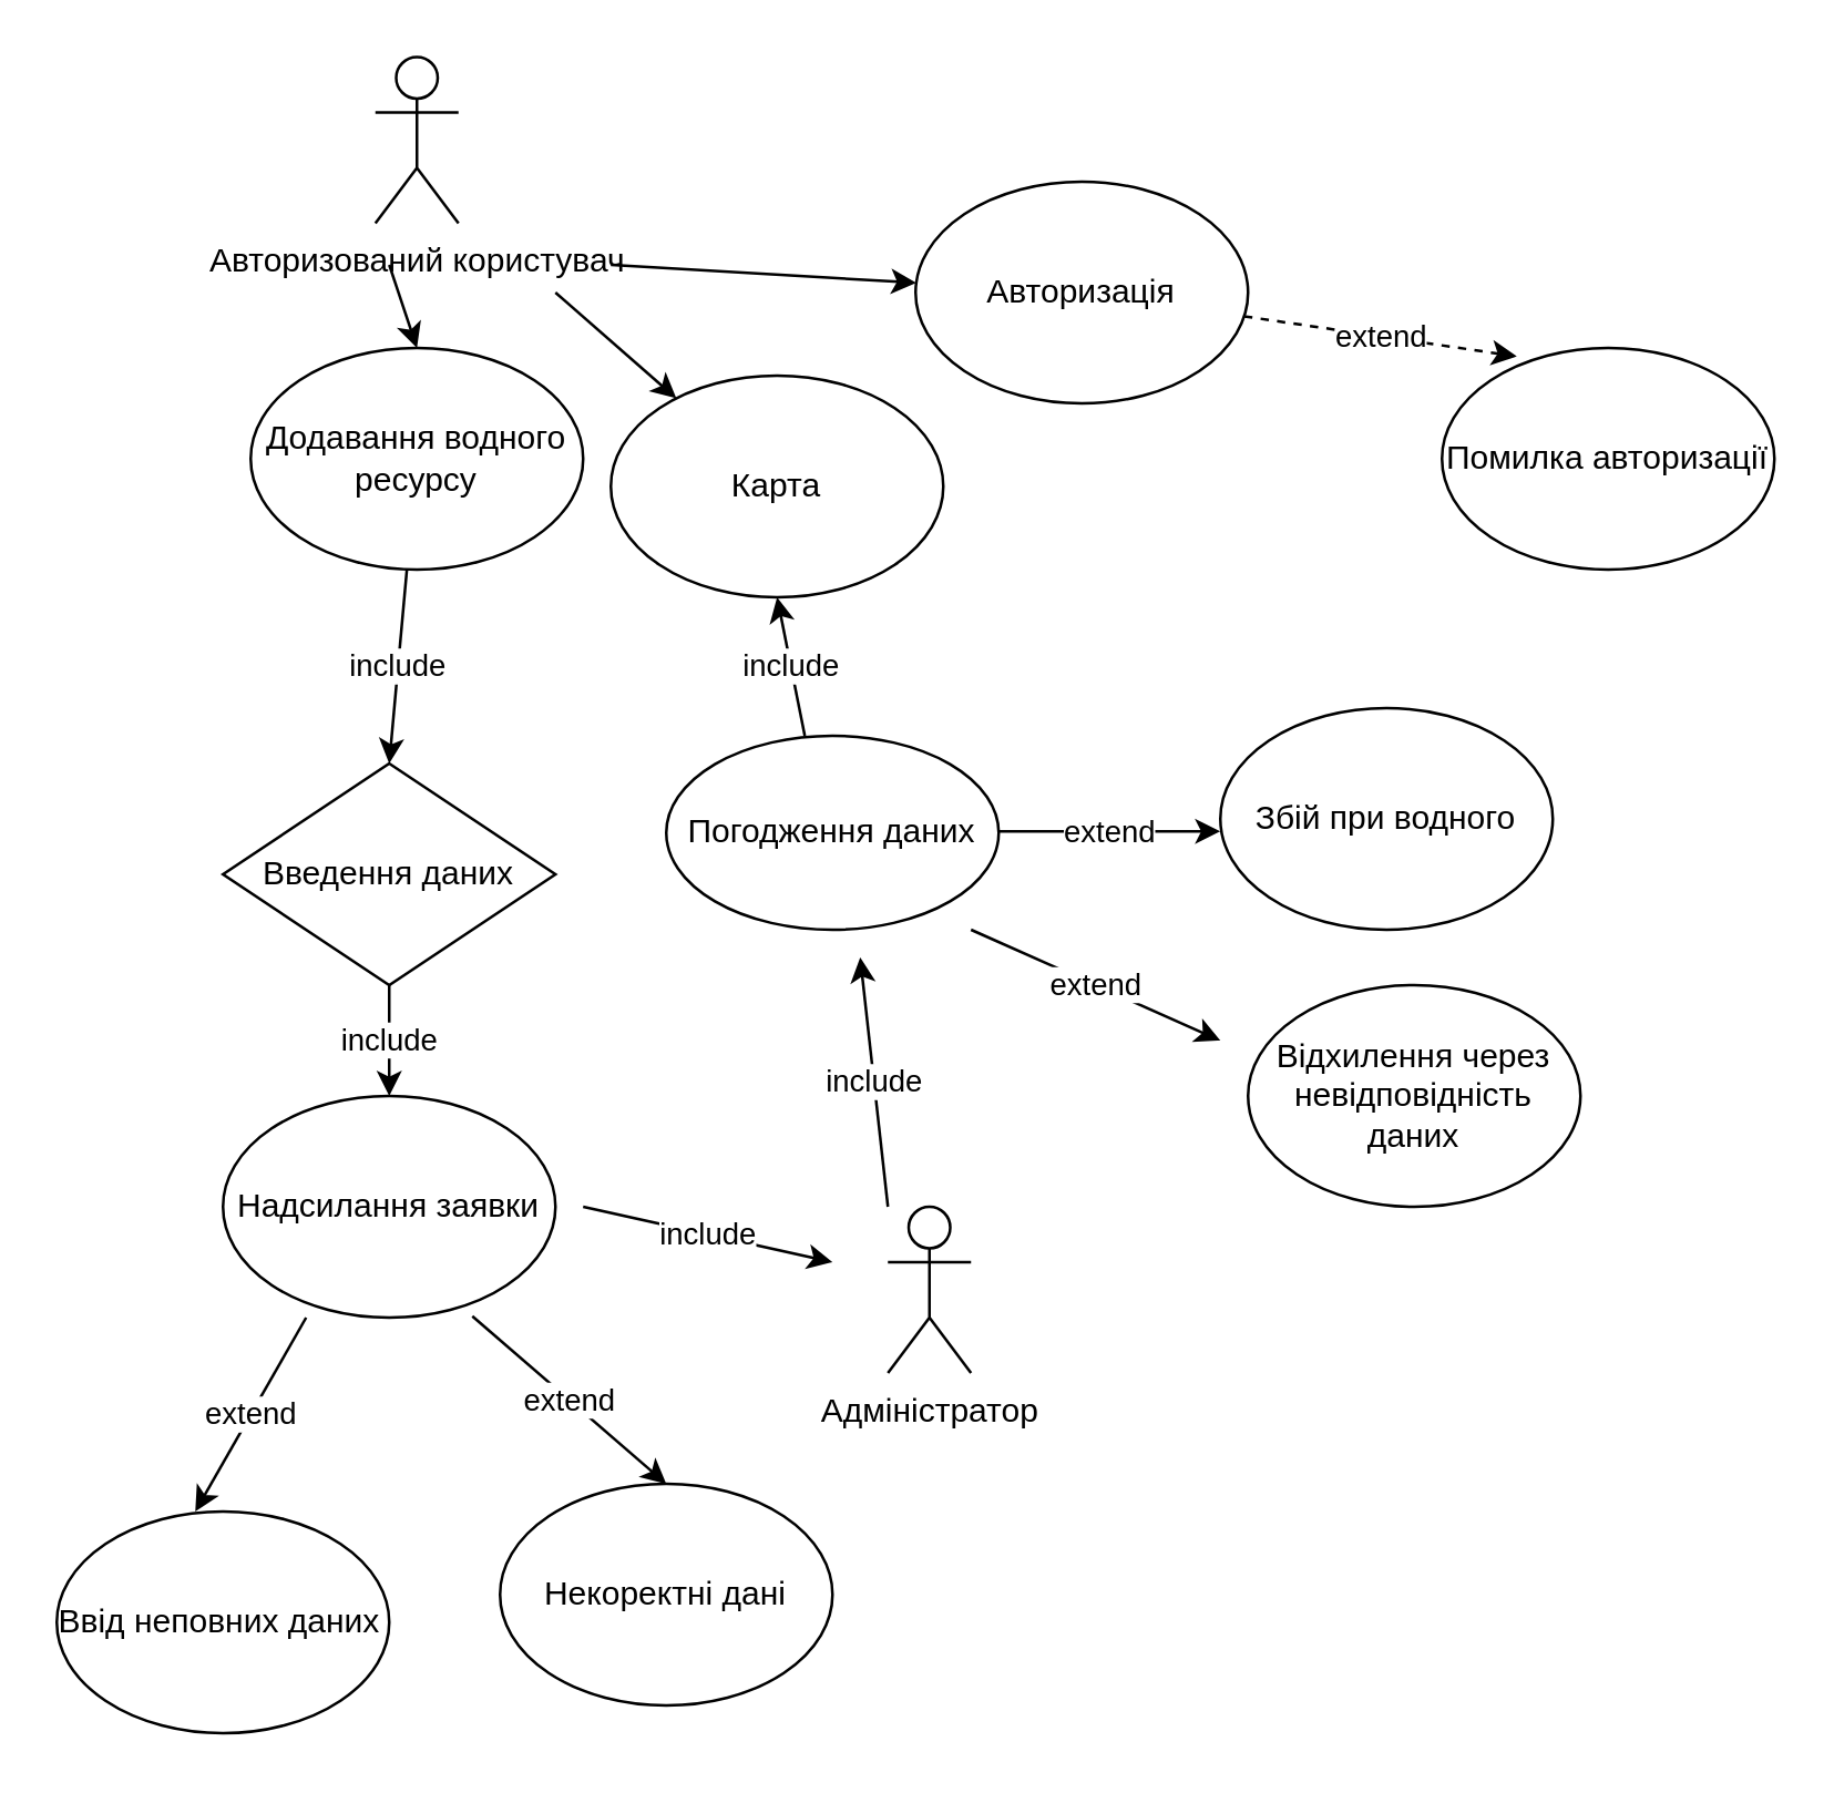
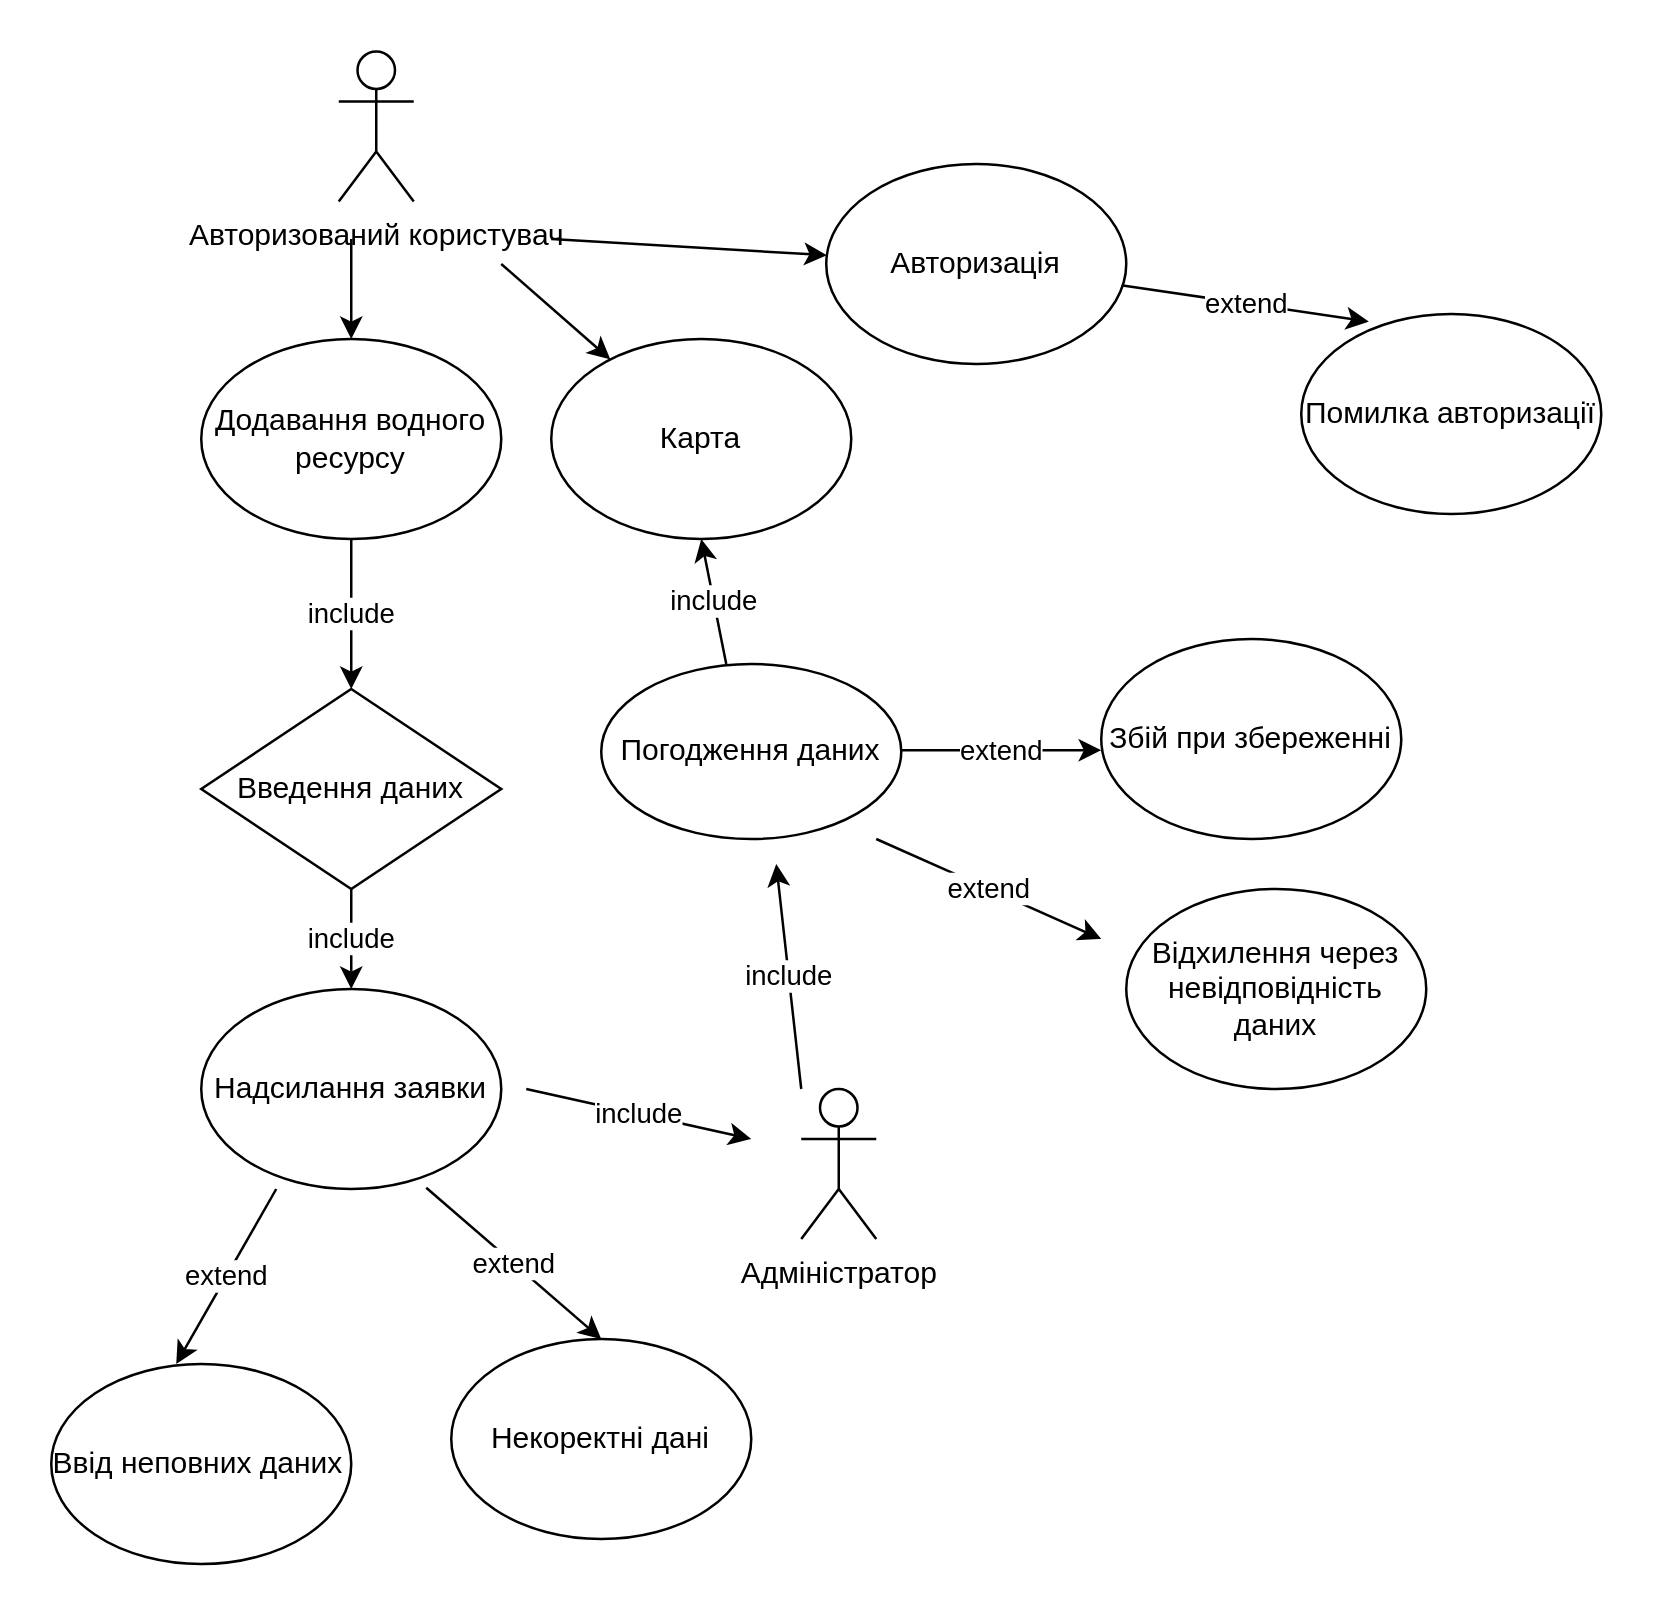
- <mxCell id="11" value="extend" style="endArrow=classic;html=1;rounded=0;entryX=0.225;entryY=0.038;entryDx=0;entryDy=0;entryPerimeter=0;dashed=1;" edge="1" parent="1" source="9" target="12"><mxGeometry width="50" height="50" relative="1" as="geometry"><mxPoint x="390" y="235" as="sourcePoint" /><mxPoint x="470" y="135" as="targetPoint" /></mxGeometry></mxCell>
+ <mxCell id="11" value="extend" style="endArrow=classic;html=1;rounded=0;entryX=0.225;entryY=0.038;entryDx=0;entryDy=0;entryPerimeter=0;" edge="1" parent="1" source="9" target="12"><mxGeometry width="50" height="50" relative="1" as="geometry"><mxPoint x="390" y="235" as="sourcePoint" /><mxPoint x="470" y="135" as="targetPoint" /></mxGeometry></mxCell>
- <mxCell id="3" value="Додавання водного ресурсу" style="ellipse;whiteSpace=wrap;html=1;" vertex="1" parent="1"><mxGeometry x="90" y="125" width="120" height="80" as="geometry" /></mxCell>
+ <mxCell id="3" value="Додавання водного ресурсу" style="ellipse;whiteSpace=wrap;html=1;" vertex="1" parent="1"><mxGeometry x="80" y="135" width="120" height="80" as="geometry" /></mxCell>
- <mxCell id="27" value="Збій при водного" style="ellipse;whiteSpace=wrap;html=1;" vertex="1" parent="1"><mxGeometry x="440" y="255" width="120" height="80" as="geometry" /></mxCell>
+ <mxCell id="27" value="Збій при збереженні" style="ellipse;whiteSpace=wrap;html=1;" vertex="1" parent="1"><mxGeometry x="440" y="255" width="120" height="80" as="geometry" /></mxCell>
